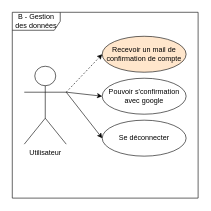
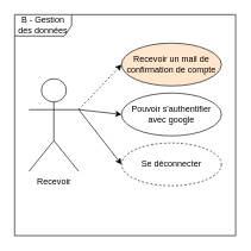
- <mxCell id="5" value="Pouvoir s'confirmation avec google" style="ellipse;whiteSpace=wrap;html=1;" parent="1" vertex="1"><mxGeometry x="170" y="130" width="140" height="60" as="geometry" /></mxCell>
+ <mxCell id="5" value="Pouvoir s'authentifier avec google" style="ellipse;whiteSpace=wrap;html=1;" parent="1" vertex="1"><mxGeometry x="170" y="130" width="140" height="60" as="geometry" /></mxCell>
- <mxCell id="6" value="Se déconnecter" style="ellipse;whiteSpace=wrap;html=1;" parent="1" vertex="1"><mxGeometry x="170" y="200" width="140" height="60" as="geometry" /></mxCell>
+ <mxCell id="6" value="Se déconnecter" style="ellipse;whiteSpace=wrap;html=1;dashed=1;" parent="1" vertex="1"><mxGeometry x="170" y="200" width="140" height="60" as="geometry" /></mxCell>
- <mxCell id="3" value="Utilisateur" style="shape=umlActor;verticalLabelPosition=bottom;verticalAlign=top;html=1;outlineConnect=0;" parent="1" vertex="1"><mxGeometry x="40" y="110" width="70" height="130" as="geometry" /></mxCell>
+ <mxCell id="3" value="Recevoir" style="shape=umlActor;verticalLabelPosition=bottom;verticalAlign=top;html=1;outlineConnect=0;" parent="1" vertex="1"><mxGeometry x="40" y="110" width="70" height="130" as="geometry" /></mxCell>
